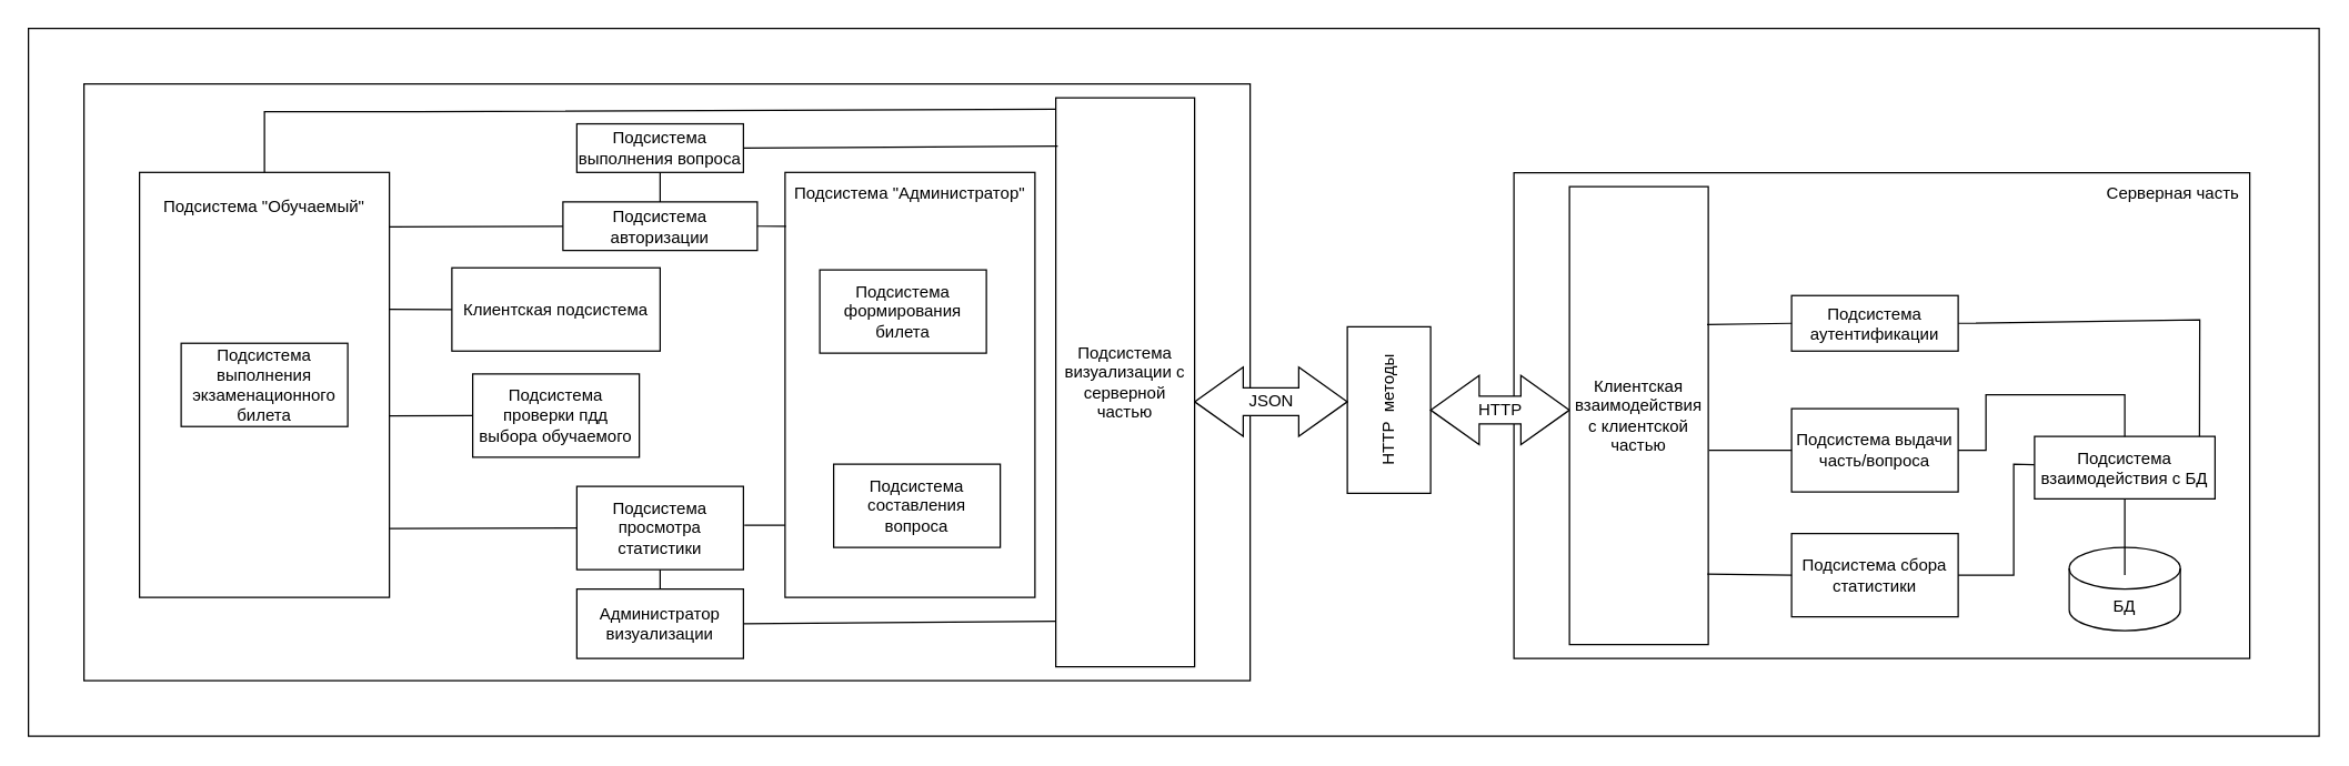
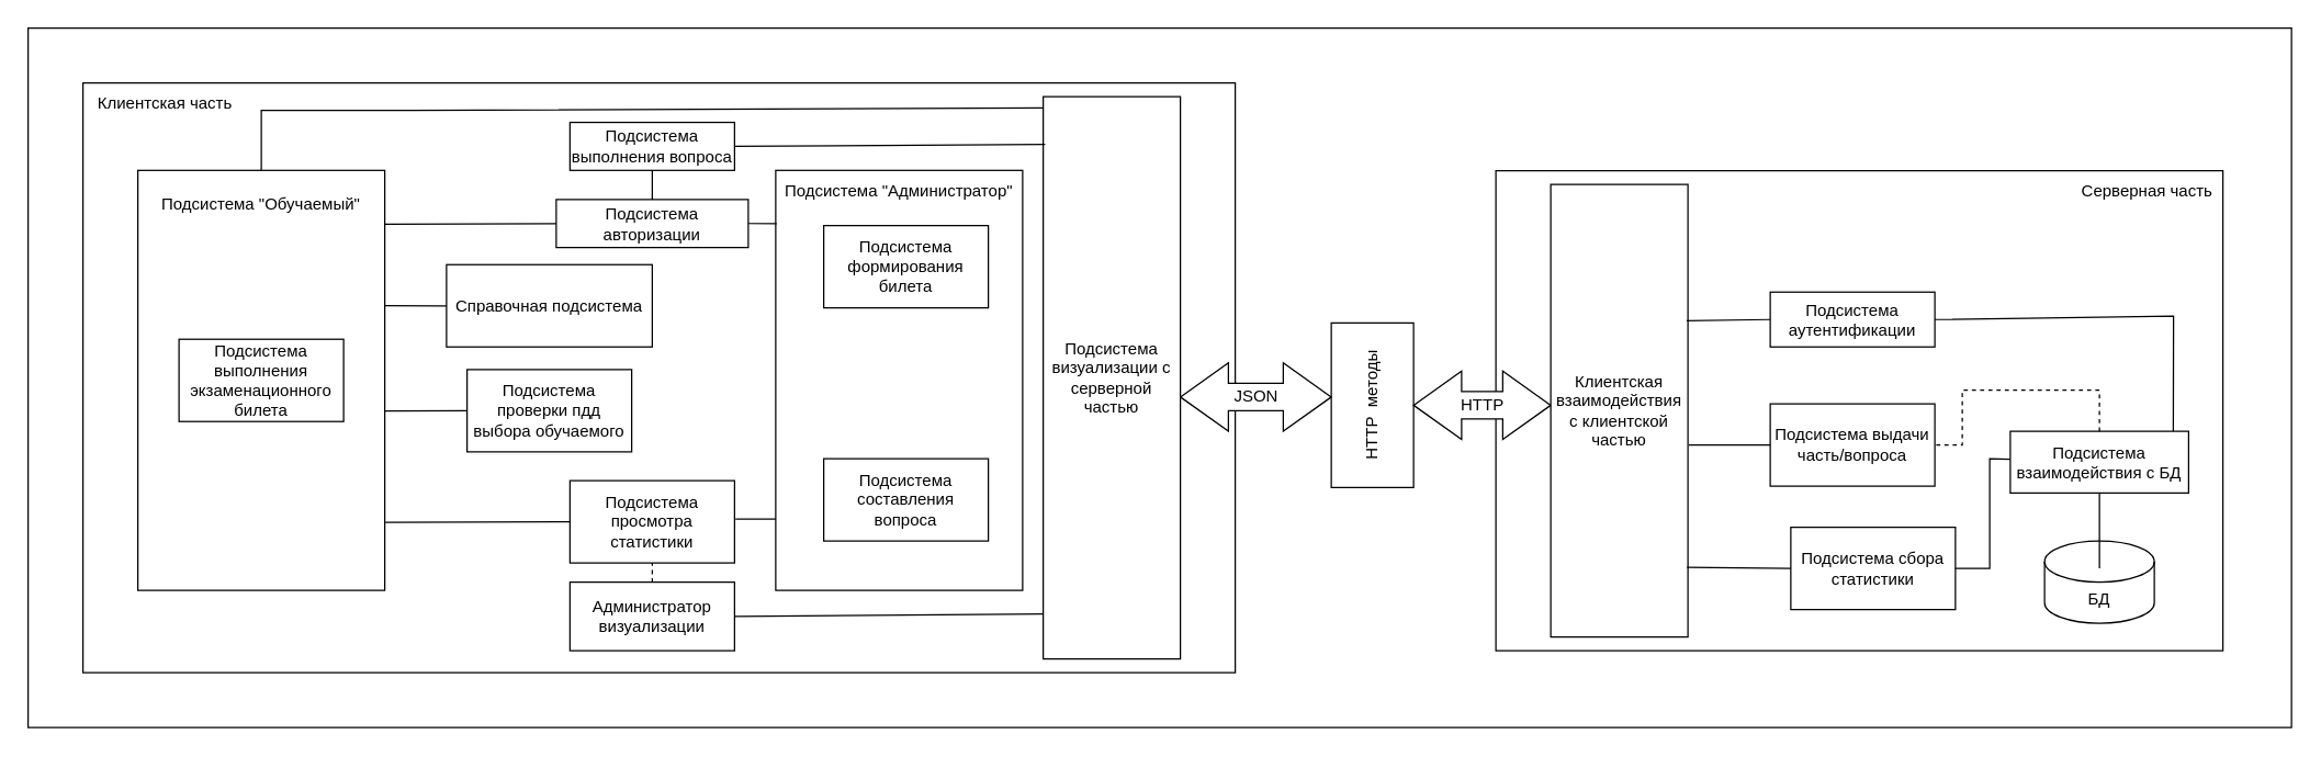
+ <mxCell id="6" value="Клиентская часть" style="text;html=1;align=center;verticalAlign=middle;whiteSpace=wrap;rounded=0;" parent="1" vertex="1"><mxGeometry x="60" y="60" width="120" height="30" as="geometry" /></mxCell>
- <mxCell id="12" value="Клиентская подсистема" style="rounded=0;whiteSpace=wrap;html=1;" parent="1" vertex="1"><mxGeometry x="325" y="192.5" width="150" height="60" as="geometry" /></mxCell>
+ <mxCell id="12" value="Справочная подсистема" style="rounded=0;whiteSpace=wrap;html=1;" parent="1" vertex="1"><mxGeometry x="325" y="192.5" width="150" height="60" as="geometry" /></mxCell>
- <mxCell id="41" value="Подсистема формирования билета" style="rounded=0;whiteSpace=wrap;html=1;" parent="1" vertex="1"><mxGeometry x="590" y="194" width="120" height="60" as="geometry" /></mxCell>
+ <mxCell id="41" value="Подсистема формирования билета" style="rounded=0;whiteSpace=wrap;html=1;" parent="1" vertex="1"><mxGeometry x="600" y="164" width="120" height="60" as="geometry" /></mxCell>
- <mxCell id="39" value="" style="endArrow=none;html=1;rounded=0;entryX=1;entryY=0.5;entryDx=0;entryDy=0;exitX=0.5;exitY=0;exitDx=0;exitDy=0;" parent="1" source="18" target="16" edge="1"><mxGeometry width="50" height="50" relative="1" as="geometry"><mxPoint x="1240" y="544" as="sourcePoint" /><mxPoint x="1290" y="494" as="targetPoint" /><Array as="points"><mxPoint x="1530" y="284" /><mxPoint x="1430" y="284" /><mxPoint x="1430" y="324" /></Array></mxGeometry></mxCell>
+ <mxCell id="39" value="" style="endArrow=none;html=1;rounded=0;entryX=1;entryY=0.5;entryDx=0;entryDy=0;exitX=0.5;exitY=0;exitDx=0;exitDy=0;dashed=1;" parent="1" source="18" target="16" edge="1"><mxGeometry width="50" height="50" relative="1" as="geometry"><mxPoint x="1240" y="544" as="sourcePoint" /><mxPoint x="1290" y="494" as="targetPoint" /><Array as="points"><mxPoint x="1530" y="284" /><mxPoint x="1430" y="284" /><mxPoint x="1430" y="324" /></Array></mxGeometry></mxCell>
- <mxCell id="17" value="Подсистема сбора статистики" style="rounded=0;whiteSpace=wrap;html=1;" parent="1" vertex="1"><mxGeometry x="1290" y="384" width="120" height="60" as="geometry" /></mxCell>
+ <mxCell id="17" value="Подсистема сбора статистики" style="rounded=0;whiteSpace=wrap;html=1;" parent="1" vertex="1"><mxGeometry x="1305" y="384" width="120" height="60" as="geometry" /></mxCell>
- <mxCell id="46" value="" style="endArrow=none;html=1;rounded=0;fontSize=12;startSize=8;endSize=8;curved=1;entryX=0.5;entryY=1;entryDx=0;entryDy=0;exitX=0.5;exitY=0;exitDx=0;exitDy=0;" parent="1" source="25" target="23" edge="1"><mxGeometry width="50" height="50" relative="1" as="geometry"><mxPoint x="430" y="330" as="sourcePoint" /><mxPoint y="280" as="targetPoint" x="480" /></mxGeometry></mxCell>
+ <mxCell id="46" value="" style="endArrow=none;html=1;rounded=0;fontSize=12;startSize=8;endSize=8;curved=1;entryX=0.5;entryY=1;entryDx=0;entryDy=0;exitX=0.5;exitY=0;exitDx=0;exitDy=0;dashed=1;" parent="1" source="25" target="23" edge="1"><mxGeometry width="50" height="50" relative="1" as="geometry"><mxPoint x="430" y="330" as="sourcePoint" /><mxPoint y="280" as="targetPoint" x="480" /></mxGeometry></mxCell>
